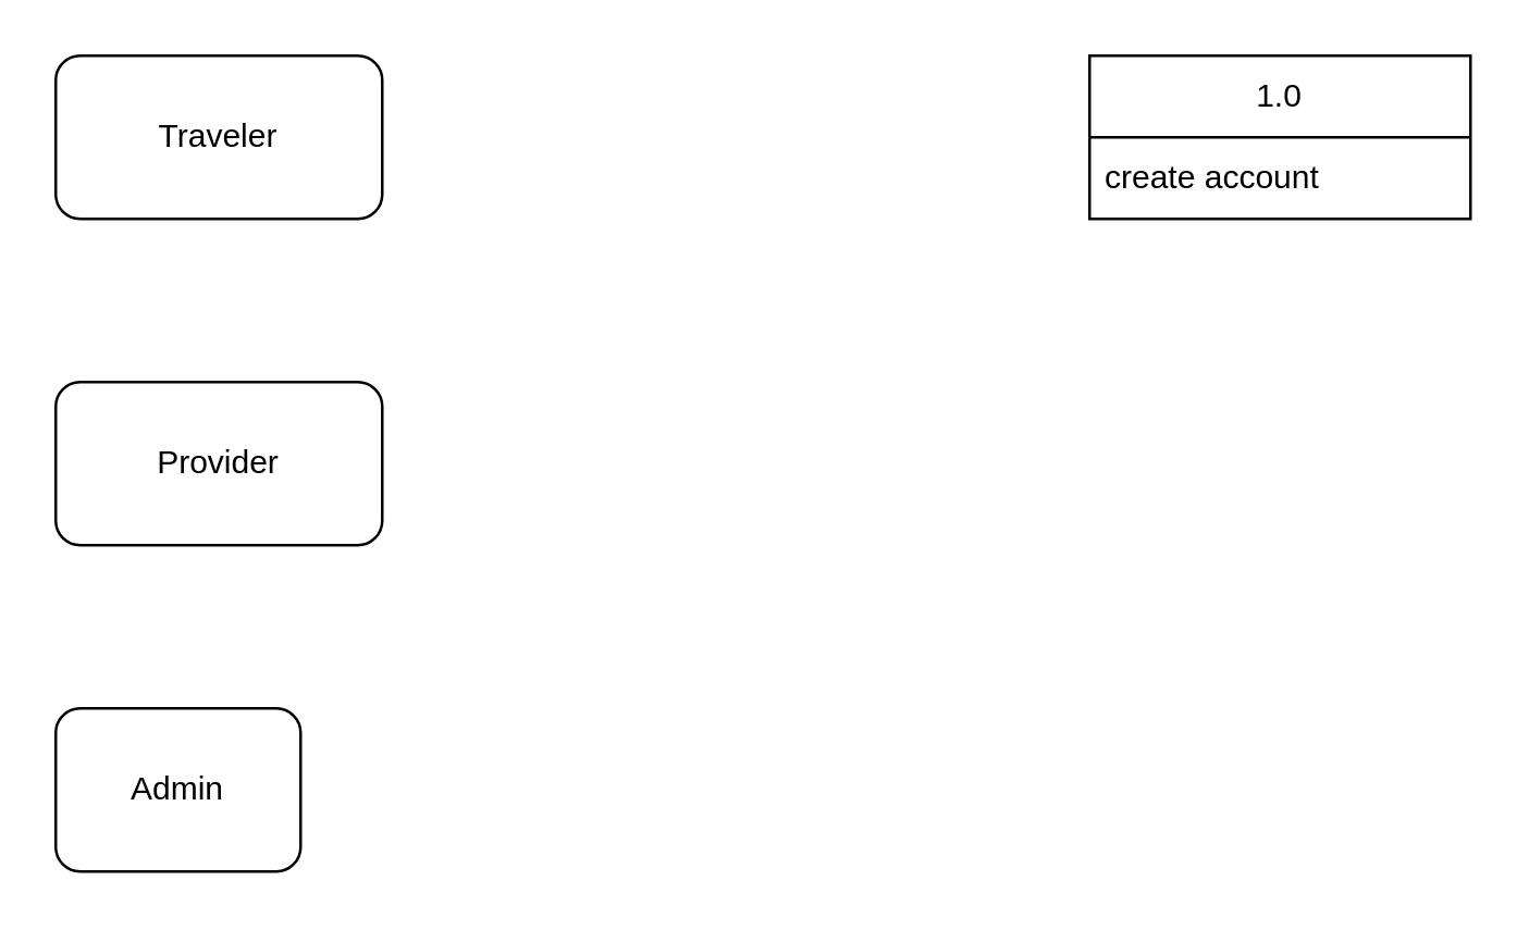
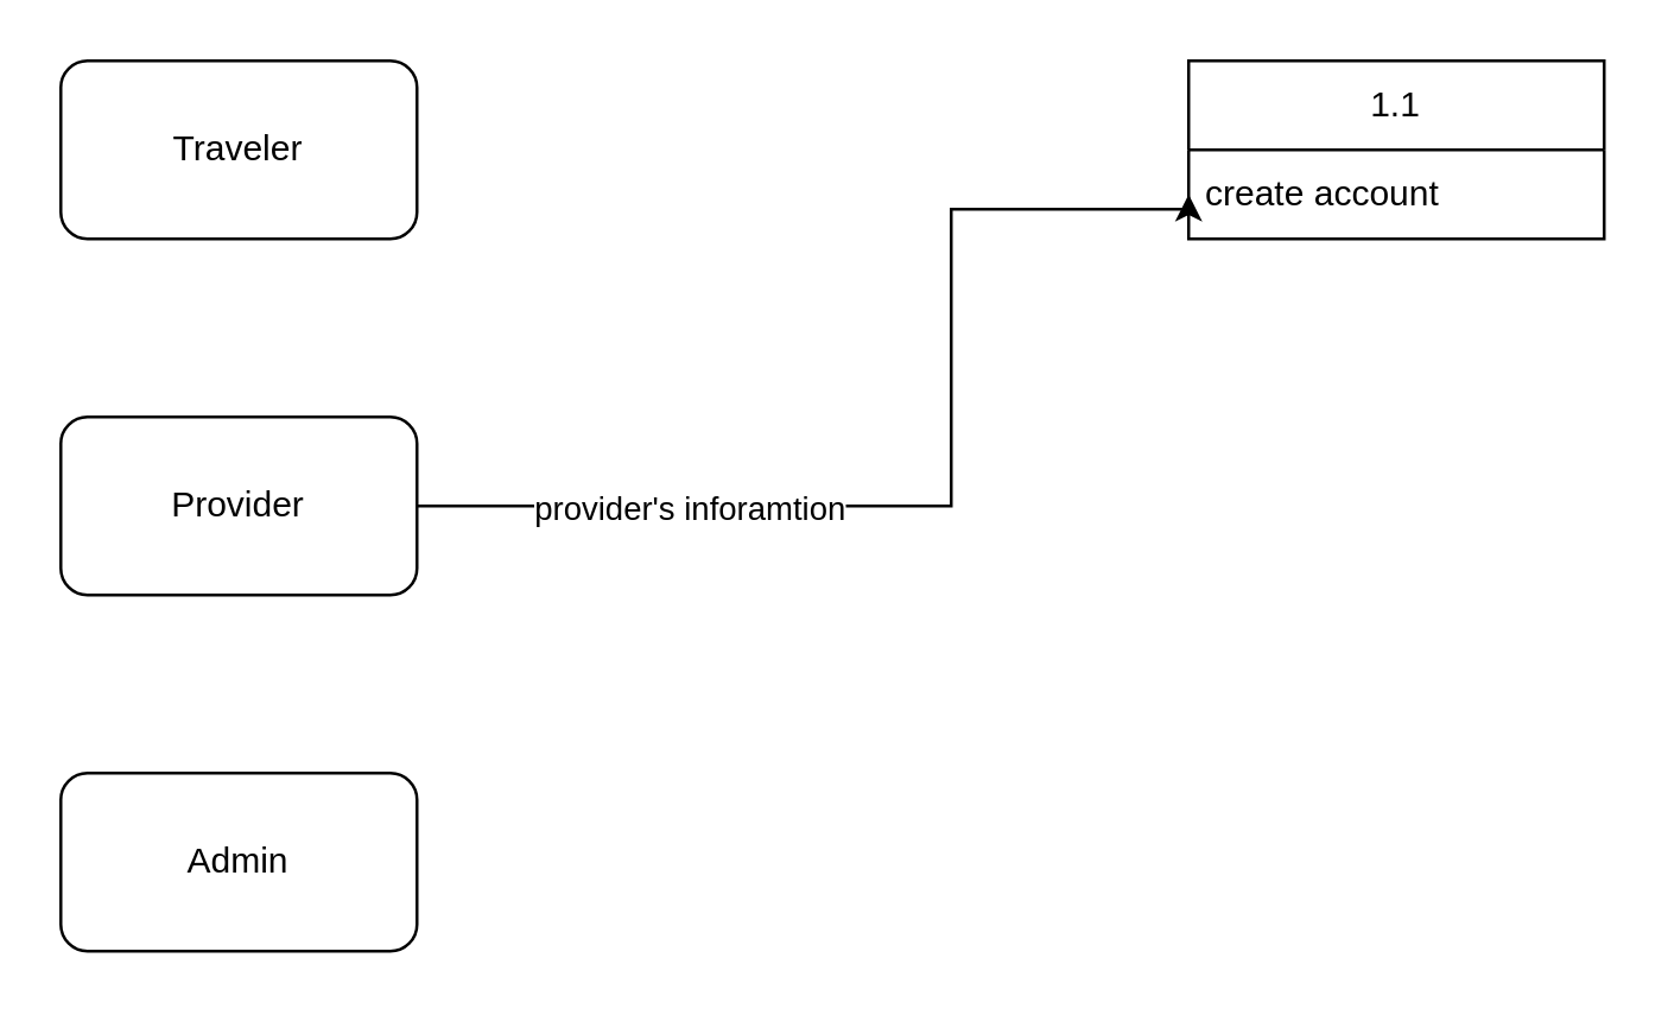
- <mxCell id="7" value="1.0" style="swimlane;fontStyle=0;childLayout=stackLayout;horizontal=1;startSize=30;horizontalStack=0;resizeParent=1;resizeParentMax=0;resizeLast=0;collapsible=1;marginBottom=0;whiteSpace=wrap;html=1;" parent="1" vertex="1"><mxGeometry x="400" y="20" width="140" height="60" as="geometry" /></mxCell>
+ <mxCell id="7" value="1.1" style="swimlane;fontStyle=0;childLayout=stackLayout;horizontal=1;startSize=30;horizontalStack=0;resizeParent=1;resizeParentMax=0;resizeLast=0;collapsible=1;marginBottom=0;whiteSpace=wrap;html=1;" parent="1" vertex="1"><mxGeometry x="400" y="20" width="140" height="60" as="geometry" /></mxCell>
+ <mxCell id="3" style="edgeStyle=orthogonalEdgeStyle;rounded=0;orthogonalLoop=1;jettySize=auto;html=1;exitX=1;exitY=0.5;exitDx=0;exitDy=0;entryX=0;entryY=0.5;entryDx=0;entryDy=0;" edge="1" parent="1" source="5" target="8"><mxGeometry relative="1" as="geometry"><Array as="points"><mxPoint x="320" y="170" /><mxPoint x="320" y="70" /><mxPoint x="400" y="70" /></Array></mxGeometry></mxCell>
+ <mxCell id="4" value="provider's inforamtion" style="edgeLabel;html=1;align=center;verticalAlign=middle;resizable=0;points=[];" vertex="1" connectable="0" parent="3"><mxGeometry x="-0.501" relative="1" as="geometry"><mxPoint as="offset" /></mxGeometry></mxCell>
- <mxCell id="6" value="Admin" style="rounded=1;whiteSpace=wrap;html=1;" parent="1" vertex="1"><mxGeometry x="20" y="260" width="90" height="60" as="geometry" /></mxCell>
+ <mxCell id="6" value="Admin" style="rounded=1;whiteSpace=wrap;html=1;" parent="1" vertex="1"><mxGeometry x="20" y="260" width="120" height="60" as="geometry" /></mxCell>
